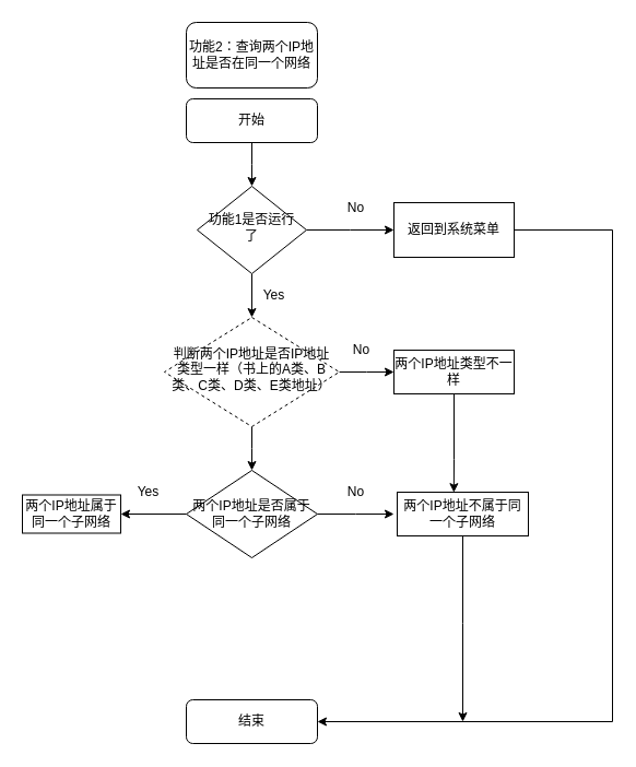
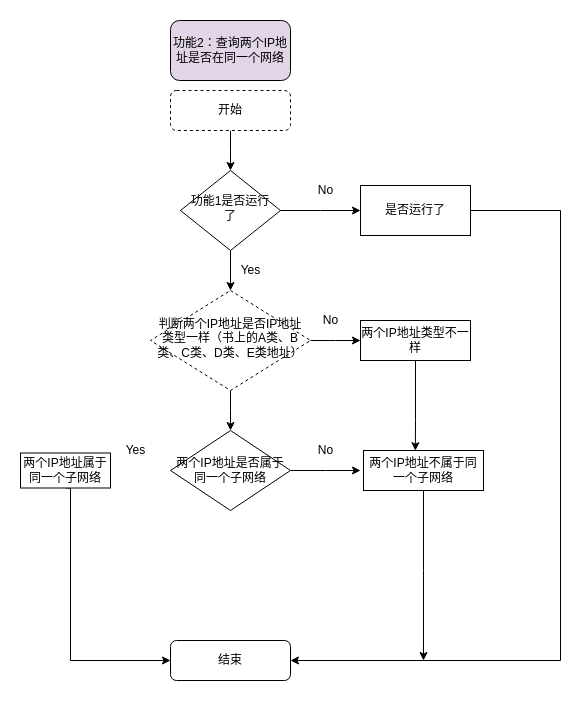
- <mxCell id="11" value="功能2：查询两个IP地址是否在同一个网络" style="rounded=1;whiteSpace=wrap;html=1;" parent="1" vertex="1"><mxGeometry x="170" y="20" width="120" height="60" as="geometry" /></mxCell>
+ <mxCell id="11" value="功能2：查询两个IP地址是否在同一个网络" style="rounded=1;whiteSpace=wrap;html=1;fillColor=#e1d5e7;" parent="1" vertex="1"><mxGeometry x="170" y="20" width="120" height="60" as="geometry" /></mxCell>
- <mxCell id="3" value="开始" style="rounded=1;whiteSpace=wrap;html=1;fontSize=12;glass=0;strokeWidth=1;shadow=0;" parent="1" vertex="1"><mxGeometry x="170" y="90" width="120" height="40" as="geometry" /></mxCell>
+ <mxCell id="3" value="开始" style="rounded=1;whiteSpace=wrap;html=1;fontSize=12;glass=0;strokeWidth=1;shadow=0;dashed=1;" parent="1" vertex="1"><mxGeometry x="170" y="90" width="120" height="40" as="geometry" /></mxCell>
- <mxCell id="19" value="返回到系统菜单&lt;br&gt;" style="rounded=0;whiteSpace=wrap;html=1;" parent="1" vertex="1"><mxGeometry x="360" y="185" width="110" height="50" as="geometry" /></mxCell>
+ <mxCell id="19" value="是否运行了&lt;br&gt;" style="rounded=0;whiteSpace=wrap;html=1;" parent="1" vertex="1"><mxGeometry x="360" y="185" width="110" height="50" as="geometry" /></mxCell>
- <mxCell id="14" style="edgeStyle=orthogonalEdgeStyle;rounded=0;orthogonalLoop=1;jettySize=auto;html=1;exitX=0;exitY=0.5;exitDx=0;exitDy=0;" parent="1" source="15" target="26" edge="1"><mxGeometry relative="1" as="geometry"><mxPoint x="130" y="470" as="targetPoint" /></mxGeometry></mxCell>
+ <mxCell id="25" style="edgeStyle=orthogonalEdgeStyle;rounded=0;orthogonalLoop=1;jettySize=auto;html=1;exitX=0.5;exitY=1;exitDx=0;exitDy=0;entryX=0;entryY=0.5;entryDx=0;entryDy=0;" parent="1" source="26" target="10" edge="1"><mxGeometry relative="1" as="geometry"><mxPoint x="65" y="660" as="targetPoint" /><Array as="points"><mxPoint x="70" y="488" /><mxPoint x="70" y="660" /></Array></mxGeometry></mxCell>
